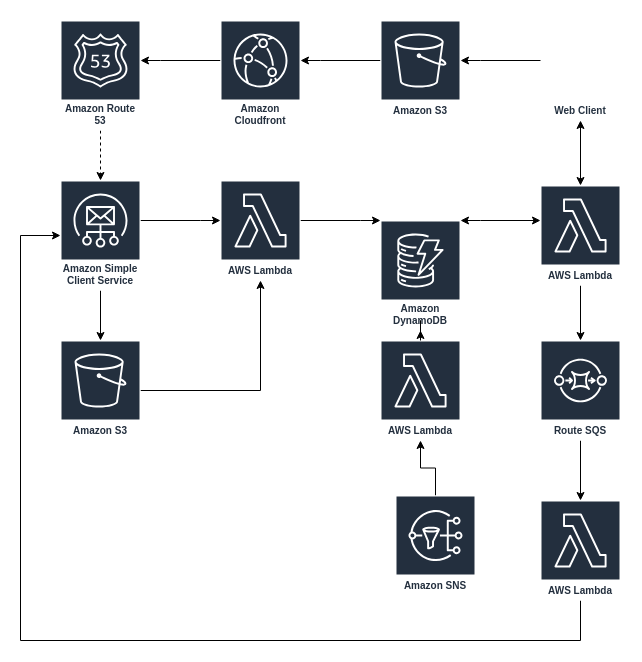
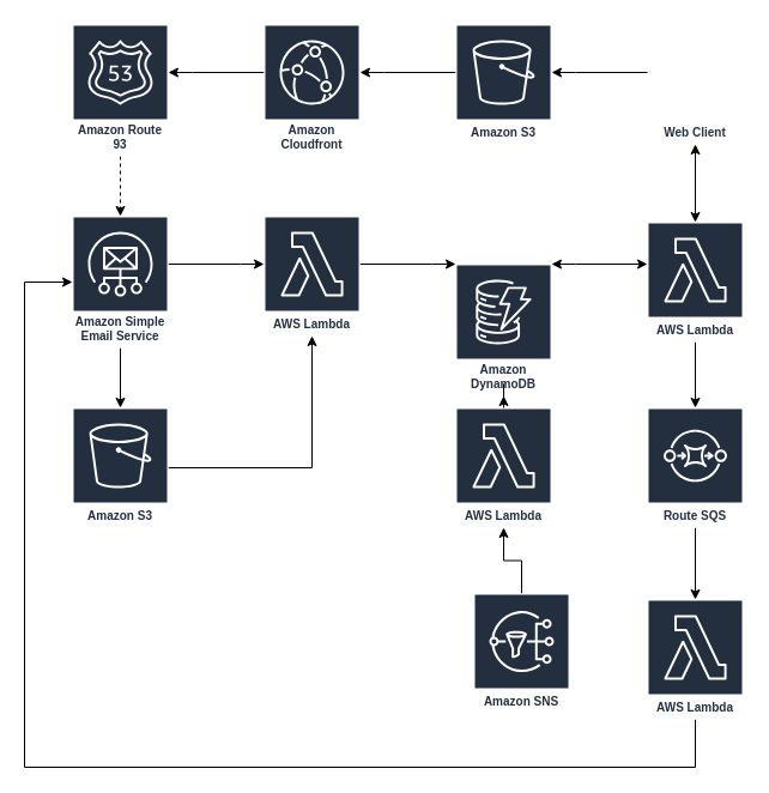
- <mxCell id="3" value="Amazon Route 53" style="outlineConnect=0;fontColor=#232F3E;gradientColor=none;strokeColor=#ffffff;fillColor=#232F3E;dashed=0;verticalLabelPosition=middle;verticalAlign=bottom;align=center;html=1;whiteSpace=wrap;fontSize=10;fontStyle=1;spacing=3;shape=mxgraph.aws4.productIcon;prIcon=mxgraph.aws4.route_53;" vertex="1" parent="1"><mxGeometry x="60" y="20" width="80" height="110" as="geometry" /></mxCell>
+ <mxCell id="3" value="Amazon Route 93" style="outlineConnect=0;fontColor=#232F3E;gradientColor=none;strokeColor=#ffffff;fillColor=#232F3E;dashed=0;verticalLabelPosition=middle;verticalAlign=bottom;align=center;html=1;whiteSpace=wrap;fontSize=10;fontStyle=1;spacing=3;shape=mxgraph.aws4.productIcon;prIcon=mxgraph.aws4.route_53;" vertex="1" parent="1"><mxGeometry x="60" y="20" width="80" height="110" as="geometry" /></mxCell>
- <mxCell id="18" value="Amazon Simple Client Service" style="outlineConnect=0;fontColor=#232F3E;gradientColor=none;strokeColor=#ffffff;fillColor=#232F3E;dashed=0;verticalLabelPosition=middle;verticalAlign=bottom;align=center;html=1;whiteSpace=wrap;fontSize=10;fontStyle=1;spacing=3;shape=mxgraph.aws4.productIcon;prIcon=mxgraph.aws4.simple_email_service;" vertex="1" parent="1"><mxGeometry x="60" y="180" width="80" height="110" as="geometry" /></mxCell>
+ <mxCell id="18" value="Amazon Simple Email Service" style="outlineConnect=0;fontColor=#232F3E;gradientColor=none;strokeColor=#ffffff;fillColor=#232F3E;dashed=0;verticalLabelPosition=middle;verticalAlign=bottom;align=center;html=1;whiteSpace=wrap;fontSize=10;fontStyle=1;spacing=3;shape=mxgraph.aws4.productIcon;prIcon=mxgraph.aws4.simple_email_service;" vertex="1" parent="1"><mxGeometry x="60" y="180" width="80" height="110" as="geometry" /></mxCell>
